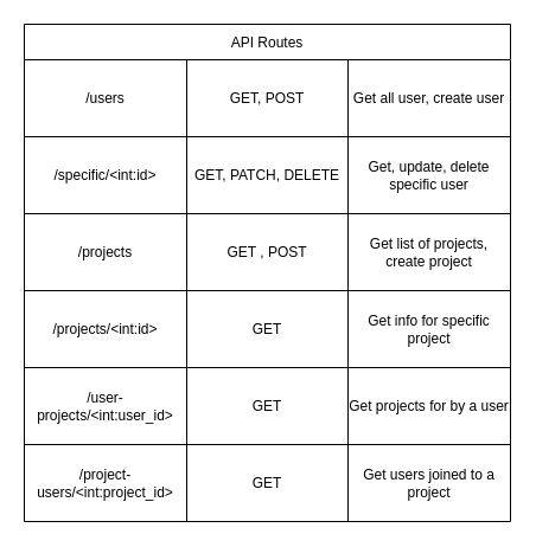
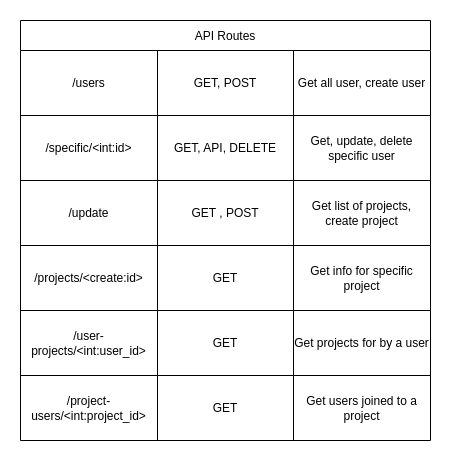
- <mxCell id="9" value="GET, PATCH, DELETE" style="shape=partialRectangle;html=1;whiteSpace=wrap;connectable=0;overflow=hidden;fillColor=none;top=0;left=0;bottom=0;right=0;pointerEvents=1;" vertex="1" parent="7"><mxGeometry x="137" width="136" height="65" as="geometry"><mxRectangle width="136" height="65" as="alternateBounds" /></mxGeometry></mxCell>
+ <mxCell id="9" value="GET, API, DELETE" style="shape=partialRectangle;html=1;whiteSpace=wrap;connectable=0;overflow=hidden;fillColor=none;top=0;left=0;bottom=0;right=0;pointerEvents=1;" vertex="1" parent="7"><mxGeometry x="137" width="136" height="65" as="geometry"><mxRectangle width="136" height="65" as="alternateBounds" /></mxGeometry></mxCell>
- <mxCell id="12" value="/projects" style="shape=partialRectangle;html=1;whiteSpace=wrap;connectable=0;overflow=hidden;fillColor=none;top=0;left=0;bottom=0;right=0;pointerEvents=1;" vertex="1" parent="11"><mxGeometry width="137" height="65" as="geometry"><mxRectangle width="137" height="65" as="alternateBounds" /></mxGeometry></mxCell>
+ <mxCell id="12" value="/update" style="shape=partialRectangle;html=1;whiteSpace=wrap;connectable=0;overflow=hidden;fillColor=none;top=0;left=0;bottom=0;right=0;pointerEvents=1;" vertex="1" parent="11"><mxGeometry width="137" height="65" as="geometry"><mxRectangle width="137" height="65" as="alternateBounds" /></mxGeometry></mxCell>
- <mxCell id="16" value="/projects/&amp;lt;int:id&amp;gt;" style="shape=partialRectangle;html=1;whiteSpace=wrap;connectable=0;overflow=hidden;fillColor=none;top=0;left=0;bottom=0;right=0;pointerEvents=1;" vertex="1" parent="15"><mxGeometry width="137" height="65" as="geometry"><mxRectangle width="137" height="65" as="alternateBounds" /></mxGeometry></mxCell>
+ <mxCell id="16" value="/projects/&amp;lt;create:id&amp;gt;" style="shape=partialRectangle;html=1;whiteSpace=wrap;connectable=0;overflow=hidden;fillColor=none;top=0;left=0;bottom=0;right=0;pointerEvents=1;" vertex="1" parent="15"><mxGeometry width="137" height="65" as="geometry"><mxRectangle width="137" height="65" as="alternateBounds" /></mxGeometry></mxCell>
